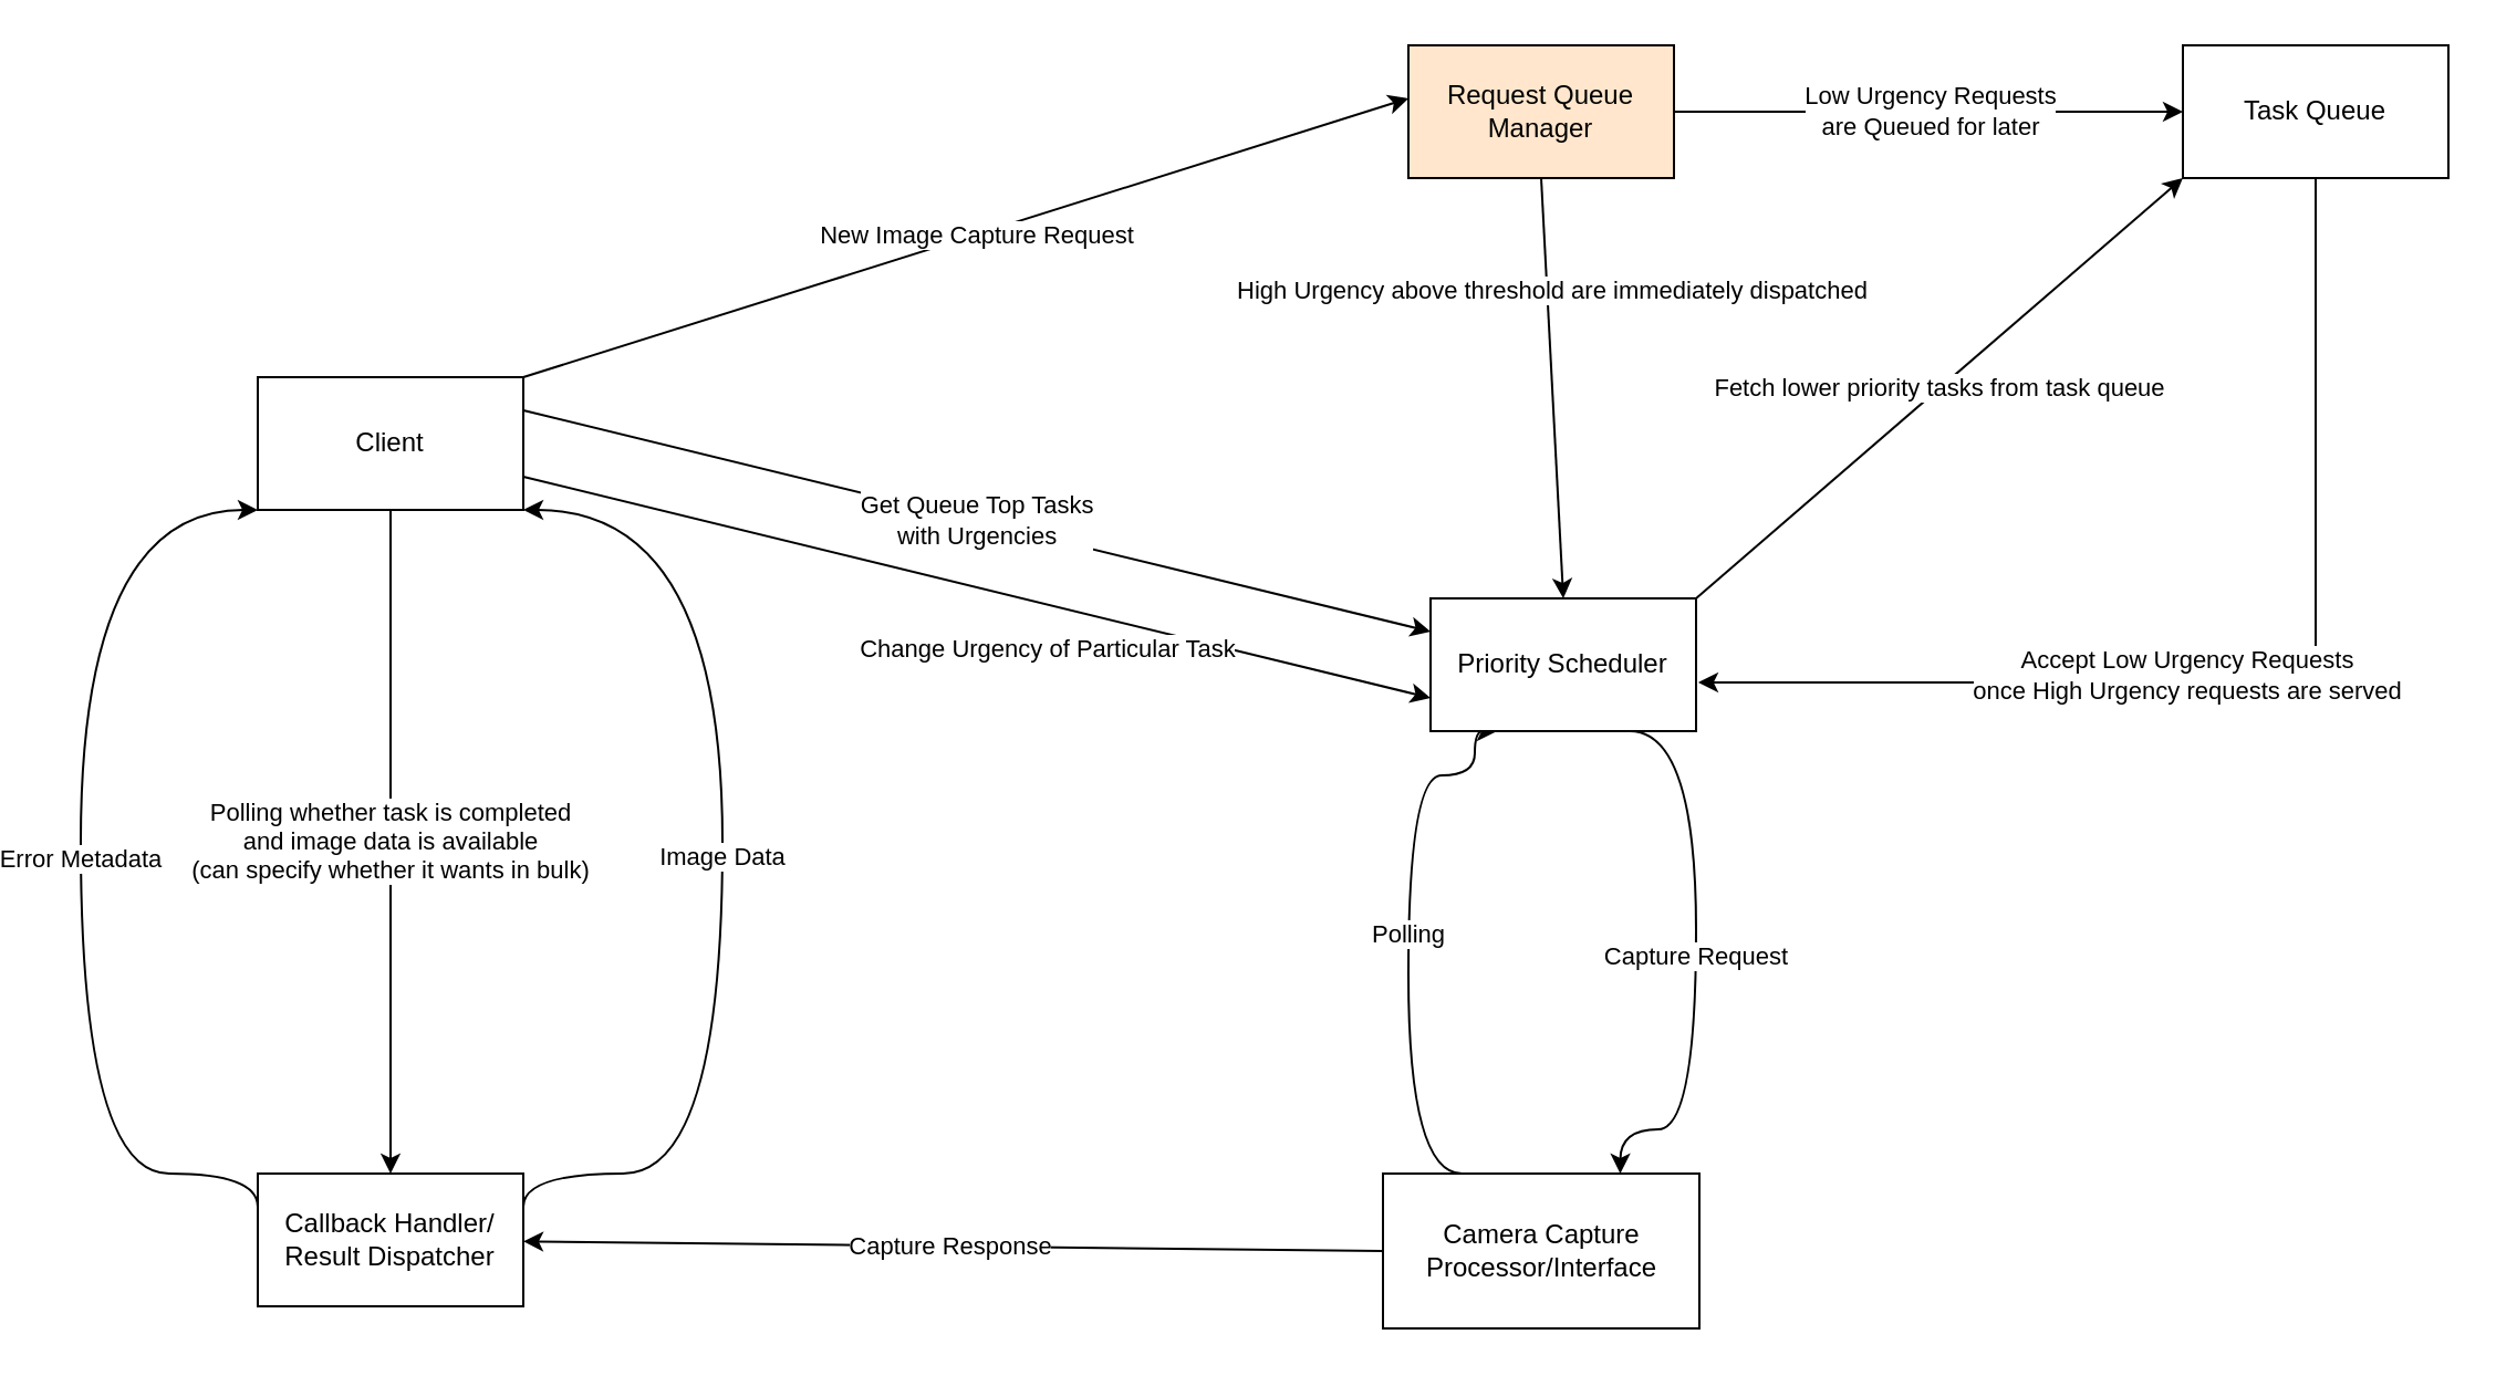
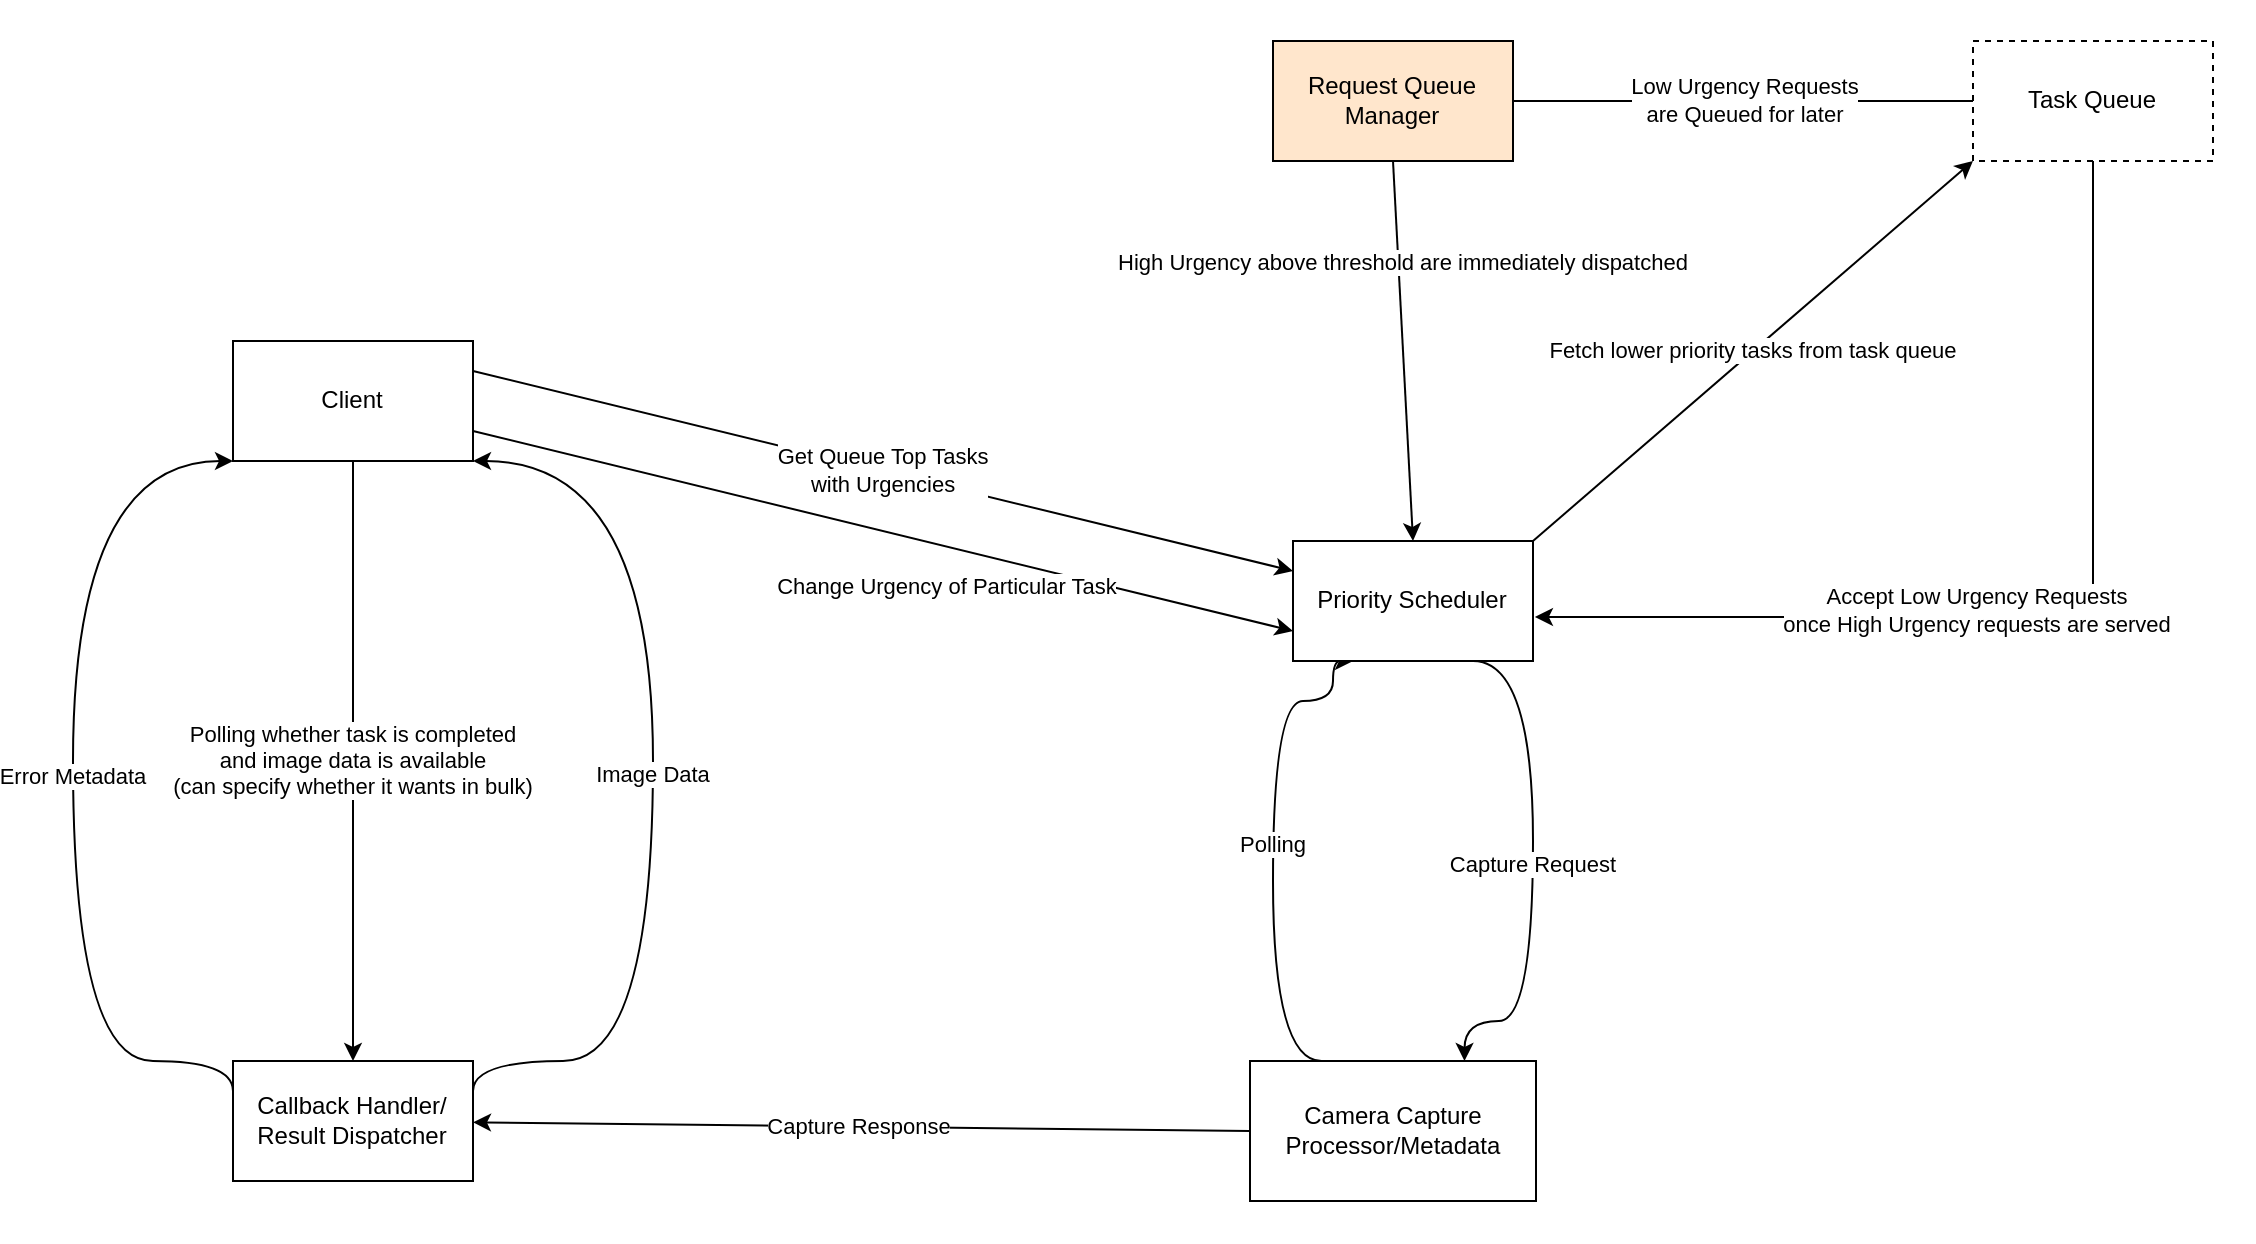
- <mxCell id="12" style="rounded=0;orthogonalLoop=1;jettySize=auto;html=1;exitX=1;exitY=0.5;exitDx=0;exitDy=0;entryX=0;entryY=0.5;entryDx=0;entryDy=0;" edge="1" parent="1" source="14" target="19"><mxGeometry relative="1" as="geometry" /></mxCell>
+ <mxCell id="12" style="rounded=0;orthogonalLoop=1;jettySize=auto;html=1;exitX=1;exitY=0.5;exitDx=0;exitDy=0;entryX=0;entryY=0.5;entryDx=0;entryDy=0;endArrow=none;" edge="1" parent="1" source="14" target="19"><mxGeometry relative="1" as="geometry" /></mxCell>
- <mxCell id="19" value="Task Queue" style="rounded=0;whiteSpace=wrap;html=1;" vertex="1" parent="1"><mxGeometry x="970" y="20" width="120" height="60" as="geometry" /></mxCell>
+ <mxCell id="19" value="Task Queue" style="rounded=0;whiteSpace=wrap;html=1;dashed=1;" vertex="1" parent="1"><mxGeometry x="970" y="20" width="120" height="60" as="geometry" /></mxCell>
- <mxCell id="15" value="" style="endArrow=classic;html=1;rounded=0;entryX=0;entryY=0.4;entryDx=0;entryDy=0;entryPerimeter=0;exitX=1;exitY=0;exitDx=0;exitDy=0;" edge="1" parent="1" source="11" target="14"><mxGeometry width="50" height="50" relative="1" as="geometry"><mxPoint x="660" y="340" as="sourcePoint" /><mxPoint x="710" y="290" as="targetPoint" /></mxGeometry></mxCell>
- <mxCell id="16" value="New Image Capture Request" style="edgeLabel;html=1;align=center;verticalAlign=middle;resizable=0;points=[];" vertex="1" connectable="0" parent="15"><mxGeometry x="0.019" relative="1" as="geometry"><mxPoint as="offset" /></mxGeometry></mxCell>
- <mxCell id="4" value="Camera Capture Processor/Interface" style="rounded=0;whiteSpace=wrap;html=1;" vertex="1" parent="1"><mxGeometry x="608.5" y="530" width="143" height="70" as="geometry" /></mxCell>
+ <mxCell id="4" value="Camera Capture Processor/Metadata" style="rounded=0;whiteSpace=wrap;html=1;" vertex="1" parent="1"><mxGeometry x="608.5" y="530" width="143" height="70" as="geometry" /></mxCell>
